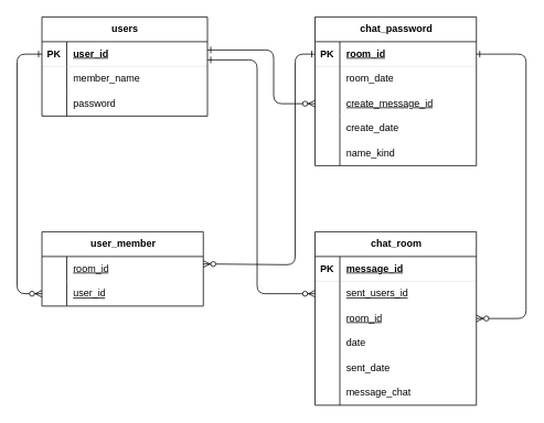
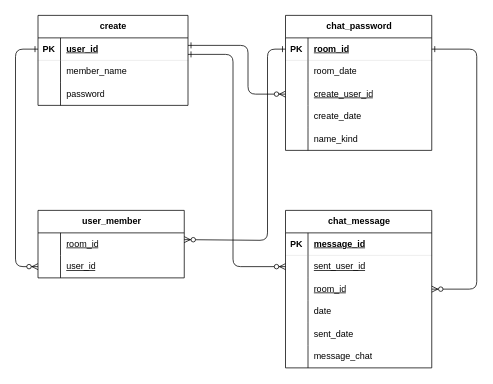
- <mxCell id="39" value="users" style="shape=table;startSize=30;container=1;collapsible=1;childLayout=tableLayout;fixedRows=1;rowLines=0;fontStyle=1;align=center;resizeLast=1;html=1;strokeColor=default;verticalAlign=middle;fontFamily=Helvetica;fontSize=12;fontColor=default;fillColor=none;" parent="1" vertex="1"><mxGeometry x="50" y="20" width="200" height="120" as="geometry" /></mxCell>
+ <mxCell id="39" value="create" style="shape=table;startSize=30;container=1;collapsible=1;childLayout=tableLayout;fixedRows=1;rowLines=0;fontStyle=1;align=center;resizeLast=1;html=1;strokeColor=default;verticalAlign=middle;fontFamily=Helvetica;fontSize=12;fontColor=default;fillColor=none;" parent="1" vertex="1"><mxGeometry x="50" y="20" width="200" height="120" as="geometry" /></mxCell>
- <mxCell id="13" value="create_message_id" style="shape=partialRectangle;connectable=0;fillColor=none;top=0;left=0;bottom=0;right=0;align=left;spacingLeft=6;overflow=hidden;whiteSpace=wrap;html=1;strokeColor=default;verticalAlign=middle;fontFamily=Helvetica;fontSize=12;fontColor=default;fontStyle=4" parent="11" vertex="1"><mxGeometry x="30" width="165" height="30" as="geometry"><mxRectangle width="165" height="30" as="alternateBounds" /></mxGeometry></mxCell>
+ <mxCell id="13" value="create_user_id" style="shape=partialRectangle;connectable=0;fillColor=none;top=0;left=0;bottom=0;right=0;align=left;spacingLeft=6;overflow=hidden;whiteSpace=wrap;html=1;strokeColor=default;verticalAlign=middle;fontFamily=Helvetica;fontSize=12;fontColor=default;fontStyle=4" parent="11" vertex="1"><mxGeometry x="30" width="165" height="30" as="geometry"><mxRectangle width="165" height="30" as="alternateBounds" /></mxGeometry></mxCell>
- <mxCell id="20" value="chat_room" style="shape=table;startSize=30;container=1;collapsible=1;childLayout=tableLayout;fixedRows=1;rowLines=0;fontStyle=1;align=center;resizeLast=1;html=1;strokeColor=default;verticalAlign=middle;fontFamily=Helvetica;fontSize=12;fontColor=default;fillColor=none;" parent="1" vertex="1"><mxGeometry x="380" y="280" width="195" height="210" as="geometry" /></mxCell>
+ <mxCell id="20" value="chat_message" style="shape=table;startSize=30;container=1;collapsible=1;childLayout=tableLayout;fixedRows=1;rowLines=0;fontStyle=1;align=center;resizeLast=1;html=1;strokeColor=default;verticalAlign=middle;fontFamily=Helvetica;fontSize=12;fontColor=default;fillColor=none;" parent="1" vertex="1"><mxGeometry x="380" y="280" width="195" height="210" as="geometry" /></mxCell>
- <mxCell id="26" value="sent_users_id" style="shape=partialRectangle;connectable=0;fillColor=none;top=0;left=0;bottom=0;right=0;align=left;spacingLeft=6;overflow=hidden;whiteSpace=wrap;html=1;strokeColor=default;verticalAlign=middle;fontFamily=Helvetica;fontSize=12;fontColor=default;fontStyle=4" parent="24" vertex="1"><mxGeometry x="30" width="165" height="30" as="geometry"><mxRectangle width="165" height="30" as="alternateBounds" /></mxGeometry></mxCell>
+ <mxCell id="26" value="sent_user_id" style="shape=partialRectangle;connectable=0;fillColor=none;top=0;left=0;bottom=0;right=0;align=left;spacingLeft=6;overflow=hidden;whiteSpace=wrap;html=1;strokeColor=default;verticalAlign=middle;fontFamily=Helvetica;fontSize=12;fontColor=default;fontStyle=4" parent="24" vertex="1"><mxGeometry x="30" width="165" height="30" as="geometry"><mxRectangle width="165" height="30" as="alternateBounds" /></mxGeometry></mxCell>
